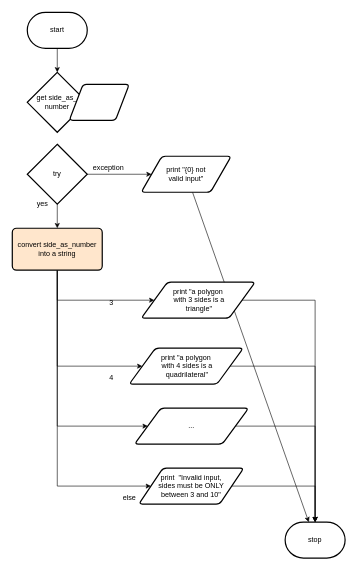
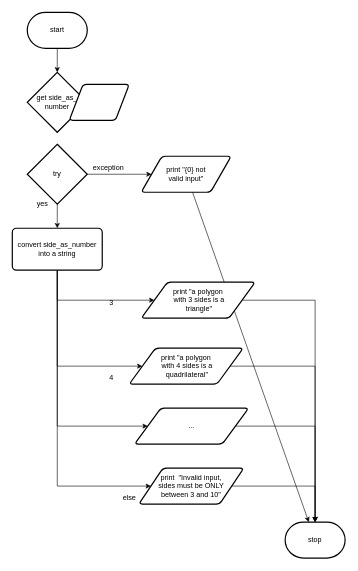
- <mxCell id="9" value="convert side_as_number into a string" style="rounded=1;whiteSpace=wrap;html=1;absoluteArcSize=1;arcSize=14;strokeWidth=2;fillColor=#ffe6cc;" vertex="1" parent="1"><mxGeometry x="20" y="380" width="150" height="70" as="geometry" /></mxCell>
+ <mxCell id="9" value="convert side_as_number into a string" style="rounded=1;whiteSpace=wrap;html=1;absoluteArcSize=1;arcSize=14;strokeWidth=2;" vertex="1" parent="1"><mxGeometry x="20" y="380" width="150" height="70" as="geometry" /></mxCell>
